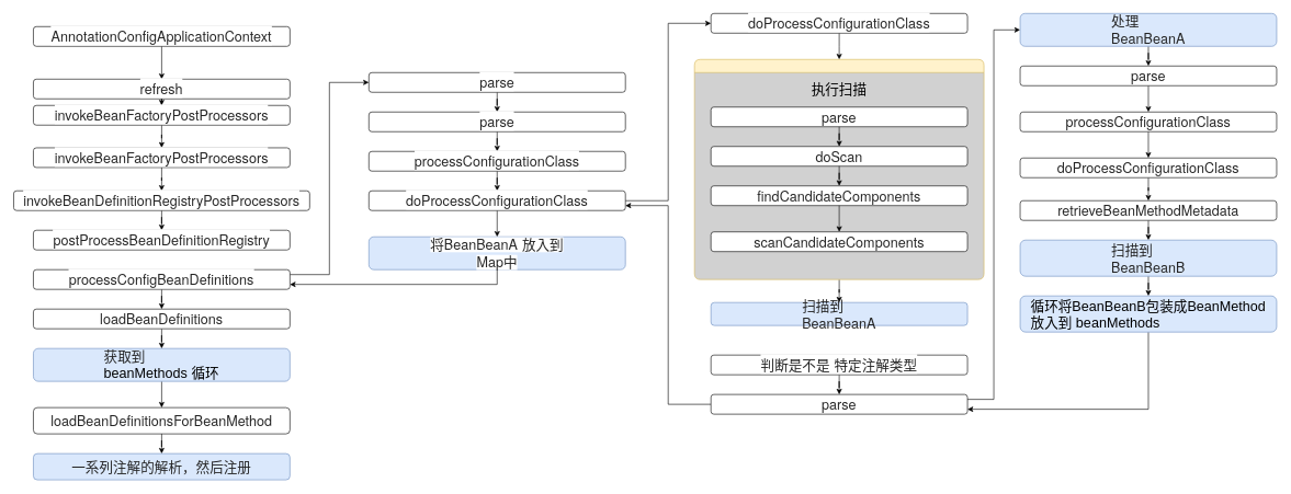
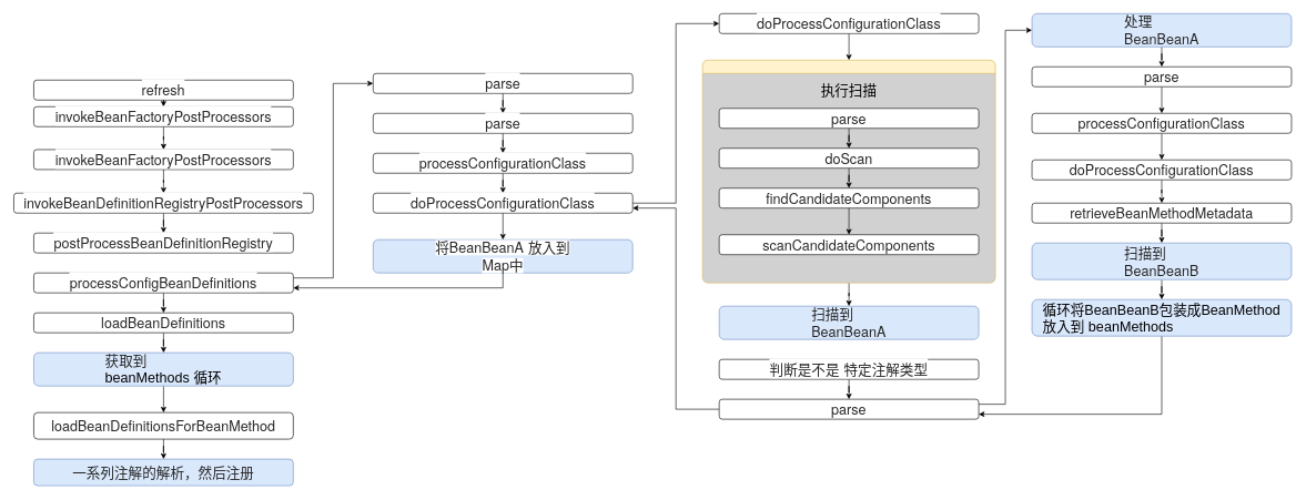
- <mxCell id="3" value="&lt;span style=&quot;color: rgb(38, 38, 38); font-family: &amp;quot;source sans pro&amp;quot;, &amp;quot;helvetica neue&amp;quot;, arial, sans-serif; font-size: 21px; text-align: left; word-spacing: 0.7px; background-color: rgb(255, 255, 255);&quot;&gt;AnnotationConfigApplicationContext&lt;/span&gt;" style="whiteSpace=wrap;html=1;fontSize=21;rounded=1;" vertex="1" parent="1"><mxGeometry x="50" y="40" width="390" height="30" as="geometry" /></mxCell>
- <mxCell id="2" value="" style="edgeStyle=orthogonalEdgeStyle;rounded=0;orthogonalLoop=1;jettySize=auto;html=1;fontSize=21;" edge="1" parent="1" source="3" target="5"><mxGeometry relative="1" as="geometry" /></mxCell>
- <mxCell id="38" value="&lt;div style=&quot;text-align: left ; font-size: 21px&quot;&gt;&lt;font color=&quot;#262626&quot; face=&quot;source sans pro, helvetica neue, arial, sans-serif&quot;&gt;&lt;span style=&quot;word-spacing: 0.7px&quot;&gt;扫描到&amp;nbsp;&lt;/span&gt;&lt;/font&gt;&lt;/div&gt;&lt;div style=&quot;text-align: left&quot;&gt;&lt;span style=&quot;word-spacing: 0.7px&quot;&gt;&lt;font color=&quot;#262626&quot; face=&quot;source sans pro, helvetica neue, arial, sans-serif&quot;&gt;BeanBeanA&lt;/font&gt;&lt;/span&gt;&lt;/div&gt;" style="whiteSpace=wrap;html=1;fontSize=21;fillColor=#dae8fc;strokeColor=#6c8ebf;rounded=1;" vertex="1" parent="1"><mxGeometry x="1080" y="460" width="390" height="35" as="geometry" /></mxCell>
+ <mxCell id="38" value="&lt;div style=&quot;text-align: left ; font-size: 21px&quot;&gt;&lt;font color=&quot;#262626&quot; face=&quot;source sans pro, helvetica neue, arial, sans-serif&quot;&gt;&lt;span style=&quot;word-spacing: 0.7px&quot;&gt;扫描到&amp;nbsp;&lt;/span&gt;&lt;/font&gt;&lt;/div&gt;&lt;div style=&quot;text-align: left&quot;&gt;&lt;span style=&quot;word-spacing: 0.7px&quot;&gt;&lt;font color=&quot;#262626&quot; face=&quot;source sans pro, helvetica neue, arial, sans-serif&quot;&gt;BeanBeanA&lt;/font&gt;&lt;/span&gt;&lt;/div&gt;" style="whiteSpace=wrap;html=1;fontSize=21;fillColor=#dae8fc;strokeColor=#6c8ebf;rounded=1;" vertex="1" parent="1"><mxGeometry x="1080" y="460" width="390" height="50" as="geometry" /></mxCell>
